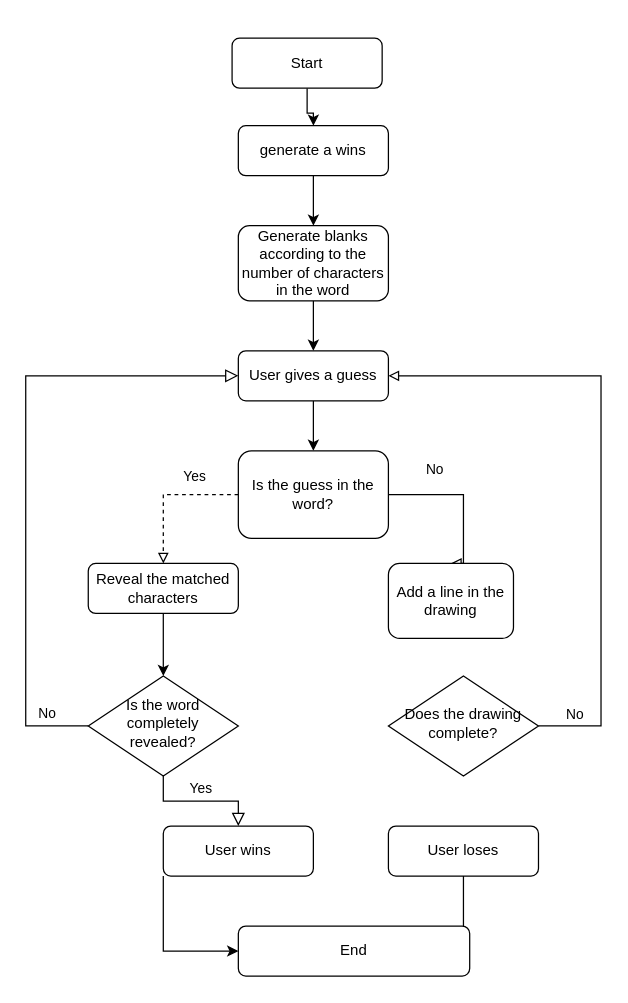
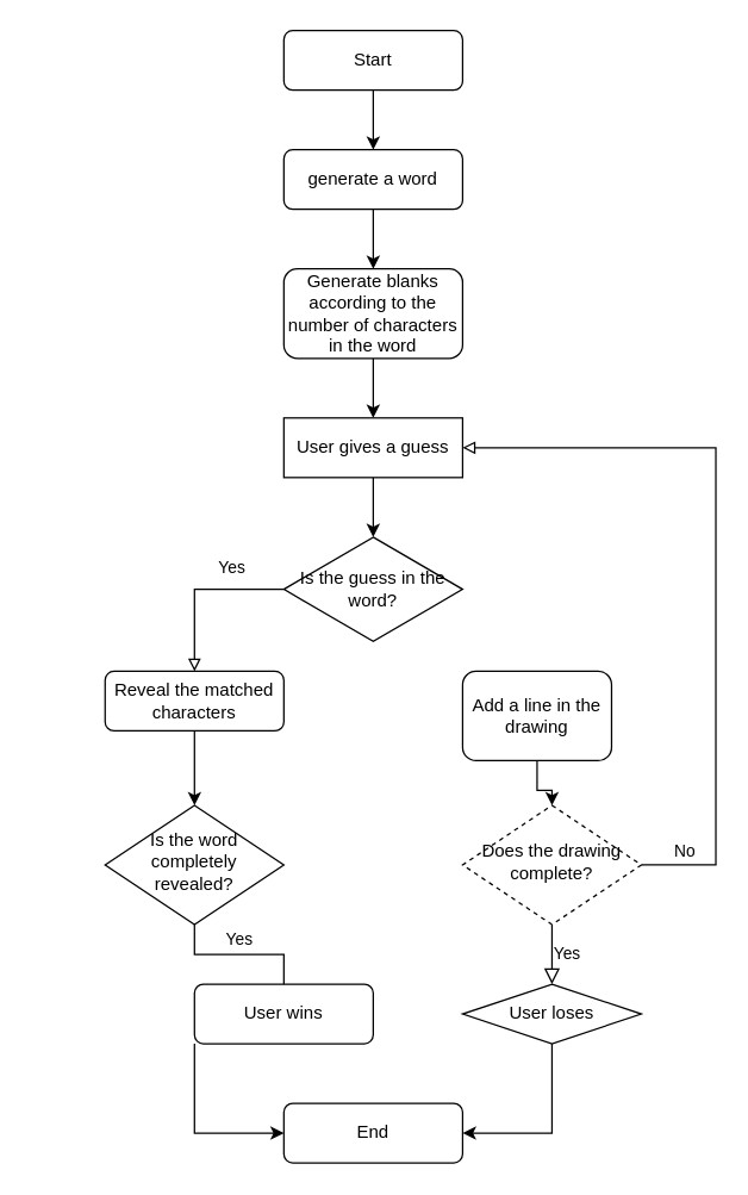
- <mxCell id="3" value="Start" style="rounded=1;whiteSpace=wrap;html=1;fontSize=12;glass=0;strokeWidth=1;shadow=0;" parent="1" vertex="1"><mxGeometry x="185" y="30" width="120" height="40" as="geometry" /></mxCell>
+ <mxCell id="3" value="Start" style="rounded=1;whiteSpace=wrap;html=1;fontSize=12;glass=0;strokeWidth=1;shadow=0;" parent="1" vertex="1"><mxGeometry x="190" y="20" width="120" height="40" as="geometry" /></mxCell>
- <mxCell id="28" value="generate a wins" style="whiteSpace=wrap;html=1;rounded=1;" vertex="1" parent="1"><mxGeometry x="190" y="100" width="120" height="40" as="geometry" /></mxCell>
+ <mxCell id="28" value="generate a word" style="whiteSpace=wrap;html=1;rounded=1;" vertex="1" parent="1"><mxGeometry x="190" y="100" width="120" height="40" as="geometry" /></mxCell>
- <mxCell id="14" value="User gives a guess" style="rounded=1;whiteSpace=wrap;html=1;fontSize=12;glass=0;strokeWidth=1;shadow=0;" parent="1" vertex="1"><mxGeometry x="190" y="280" width="120" height="40" as="geometry" /></mxCell>
+ <mxCell id="14" value="User gives a guess" style="whiteSpace=wrap;html=1;fontSize=12;glass=0;strokeWidth=1;shadow=0;rounded=0;" parent="1" vertex="1"><mxGeometry x="190" y="280" width="120" height="40" as="geometry" /></mxCell>
- <mxCell id="4" value="No" style="rounded=0;html=1;jettySize=auto;orthogonalLoop=1;fontSize=11;endArrow=block;endFill=0;endSize=8;strokeWidth=1;shadow=0;labelBackgroundColor=none;edgeStyle=orthogonalEdgeStyle;entryX=0;entryY=0.5;entryDx=0;entryDy=0;" parent="1" source="6" target="14" edge="1"><mxGeometry x="-0.87" y="-10" relative="1" as="geometry"><mxPoint as="offset" /><mxPoint x="370" y="590" as="targetPoint" /><Array as="points"><mxPoint x="20" y="580" /><mxPoint x="20" y="300" /></Array></mxGeometry></mxCell>
- <mxCell id="19" value="" style="edgeStyle=orthogonalEdgeStyle;rounded=0;orthogonalLoop=1;jettySize=auto;html=1;endArrow=block;endFill=0;dashed=1;" edge="1" parent="1" source="23" target="25"><mxGeometry relative="1" as="geometry"><Array as="points"><mxPoint x="130" y="395" /></Array></mxGeometry></mxCell>
+ <mxCell id="19" value="" style="edgeStyle=orthogonalEdgeStyle;rounded=0;orthogonalLoop=1;jettySize=auto;html=1;endArrow=block;endFill=0;" edge="1" parent="1" source="23" target="25"><mxGeometry relative="1" as="geometry"><Array as="points"><mxPoint x="130" y="395" /></Array></mxGeometry></mxCell>
- <mxCell id="23" value="Is the guess in the word?" style="whiteSpace=wrap;html=1;shadow=0;strokeWidth=1;glass=0;rounded=1;" vertex="1" parent="1"><mxGeometry x="190" y="360" width="120" height="70" as="geometry" /></mxCell>
+ <mxCell id="23" value="Is the guess in the word?" style="rhombus;whiteSpace=wrap;html=1;rounded=0;shadow=0;strokeWidth=1;glass=0;" vertex="1" parent="1"><mxGeometry x="190" y="360" width="120" height="70" as="geometry" /></mxCell>
- <mxCell id="21" value="" style="edgeStyle=orthogonalEdgeStyle;rounded=0;orthogonalLoop=1;jettySize=auto;html=1;startArrow=none;startFill=0;endArrow=block;endFill=0;entryX=0.5;entryY=0;entryDx=0;entryDy=0;" edge="1" parent="1" source="23" target="30"><mxGeometry relative="1" as="geometry"><mxPoint x="380" y="395" as="targetPoint" /><Array as="points"><mxPoint x="370" y="395" /></Array></mxGeometry></mxCell>
- <mxCell id="22" value="No" style="edgeLabel;html=1;align=center;verticalAlign=middle;resizable=0;points=[];" vertex="1" connectable="0" parent="21"><mxGeometry relative="1" as="geometry"><mxPoint x="-24" y="-24" as="offset" /></mxGeometry></mxCell>
+ <mxCell id="29" value="" style="edgeStyle=orthogonalEdgeStyle;rounded=0;orthogonalLoop=1;jettySize=auto;html=1;startArrow=none;startFill=0;endArrow=classic;endFill=1;entryX=0.5;entryY=0;entryDx=0;entryDy=0;" edge="1" parent="1" source="30" target="12"><mxGeometry relative="1" as="geometry"><mxPoint x="420" y="590" as="targetPoint" /></mxGeometry></mxCell>
- <mxCell id="12" value="Does the drawing complete?" style="rhombus;whiteSpace=wrap;html=1;shadow=0;fontFamily=Helvetica;fontSize=12;align=center;strokeWidth=1;spacing=6;spacingTop=-4;" parent="1" vertex="1"><mxGeometry x="310" y="540" width="120" height="80" as="geometry" /></mxCell>
+ <mxCell id="12" value="Does the drawing complete?" style="rhombus;whiteSpace=wrap;html=1;shadow=0;fontFamily=Helvetica;fontSize=12;align=center;strokeWidth=1;spacing=6;spacingTop=-4;dashed=1;" parent="1" vertex="1"><mxGeometry x="310" y="540" width="120" height="80" as="geometry" /></mxCell>
+ <mxCell id="9" value="Yes" style="edgeStyle=orthogonalEdgeStyle;rounded=0;html=1;jettySize=auto;orthogonalLoop=1;fontSize=11;endArrow=block;endFill=0;endSize=8;strokeWidth=1;shadow=0;labelBackgroundColor=none;" parent="1" source="12" target="16" edge="1"><mxGeometry y="10" relative="1" as="geometry"><mxPoint as="offset" /></mxGeometry></mxCell>
- <mxCell id="5" value="Yes" style="edgeStyle=orthogonalEdgeStyle;rounded=0;html=1;jettySize=auto;orthogonalLoop=1;fontSize=11;endArrow=block;endFill=0;endSize=8;strokeWidth=1;shadow=0;labelBackgroundColor=none;" parent="1" source="6" target="8" edge="1"><mxGeometry y="10" relative="1" as="geometry"><mxPoint as="offset" /></mxGeometry></mxCell>
+ <mxCell id="5" value="Yes" style="edgeStyle=orthogonalEdgeStyle;rounded=0;html=1;jettySize=auto;orthogonalLoop=1;fontSize=11;endArrow=none;endFill=0;endSize=8;strokeWidth=1;shadow=0;labelBackgroundColor=none;" parent="1" source="6" target="8" edge="1"><mxGeometry y="10" relative="1" as="geometry"><mxPoint as="offset" /></mxGeometry></mxCell>
- <mxCell id="16" value="User loses" style="rounded=1;whiteSpace=wrap;html=1;fontSize=12;glass=0;strokeWidth=1;shadow=0;" parent="1" vertex="1"><mxGeometry x="310" y="660" width="120" height="40" as="geometry" /></mxCell>
+ <mxCell id="16" value="User loses" style="rhombus;whiteSpace=wrap;html=1;fontSize=12;glass=0;strokeWidth=1;shadow=0;" parent="1" vertex="1"><mxGeometry x="310" y="660" width="120" height="40" as="geometry" /></mxCell>
- <mxCell id="26" value="End" style="rounded=1;whiteSpace=wrap;html=1;fontSize=12;glass=0;strokeWidth=1;shadow=0;" vertex="1" parent="1"><mxGeometry x="190" y="740" width="185" height="40" as="geometry" /></mxCell>
+ <mxCell id="26" value="End" style="rounded=1;whiteSpace=wrap;html=1;fontSize=12;glass=0;strokeWidth=1;shadow=0;" vertex="1" parent="1"><mxGeometry x="190" y="740" width="120" height="40" as="geometry" /></mxCell>
